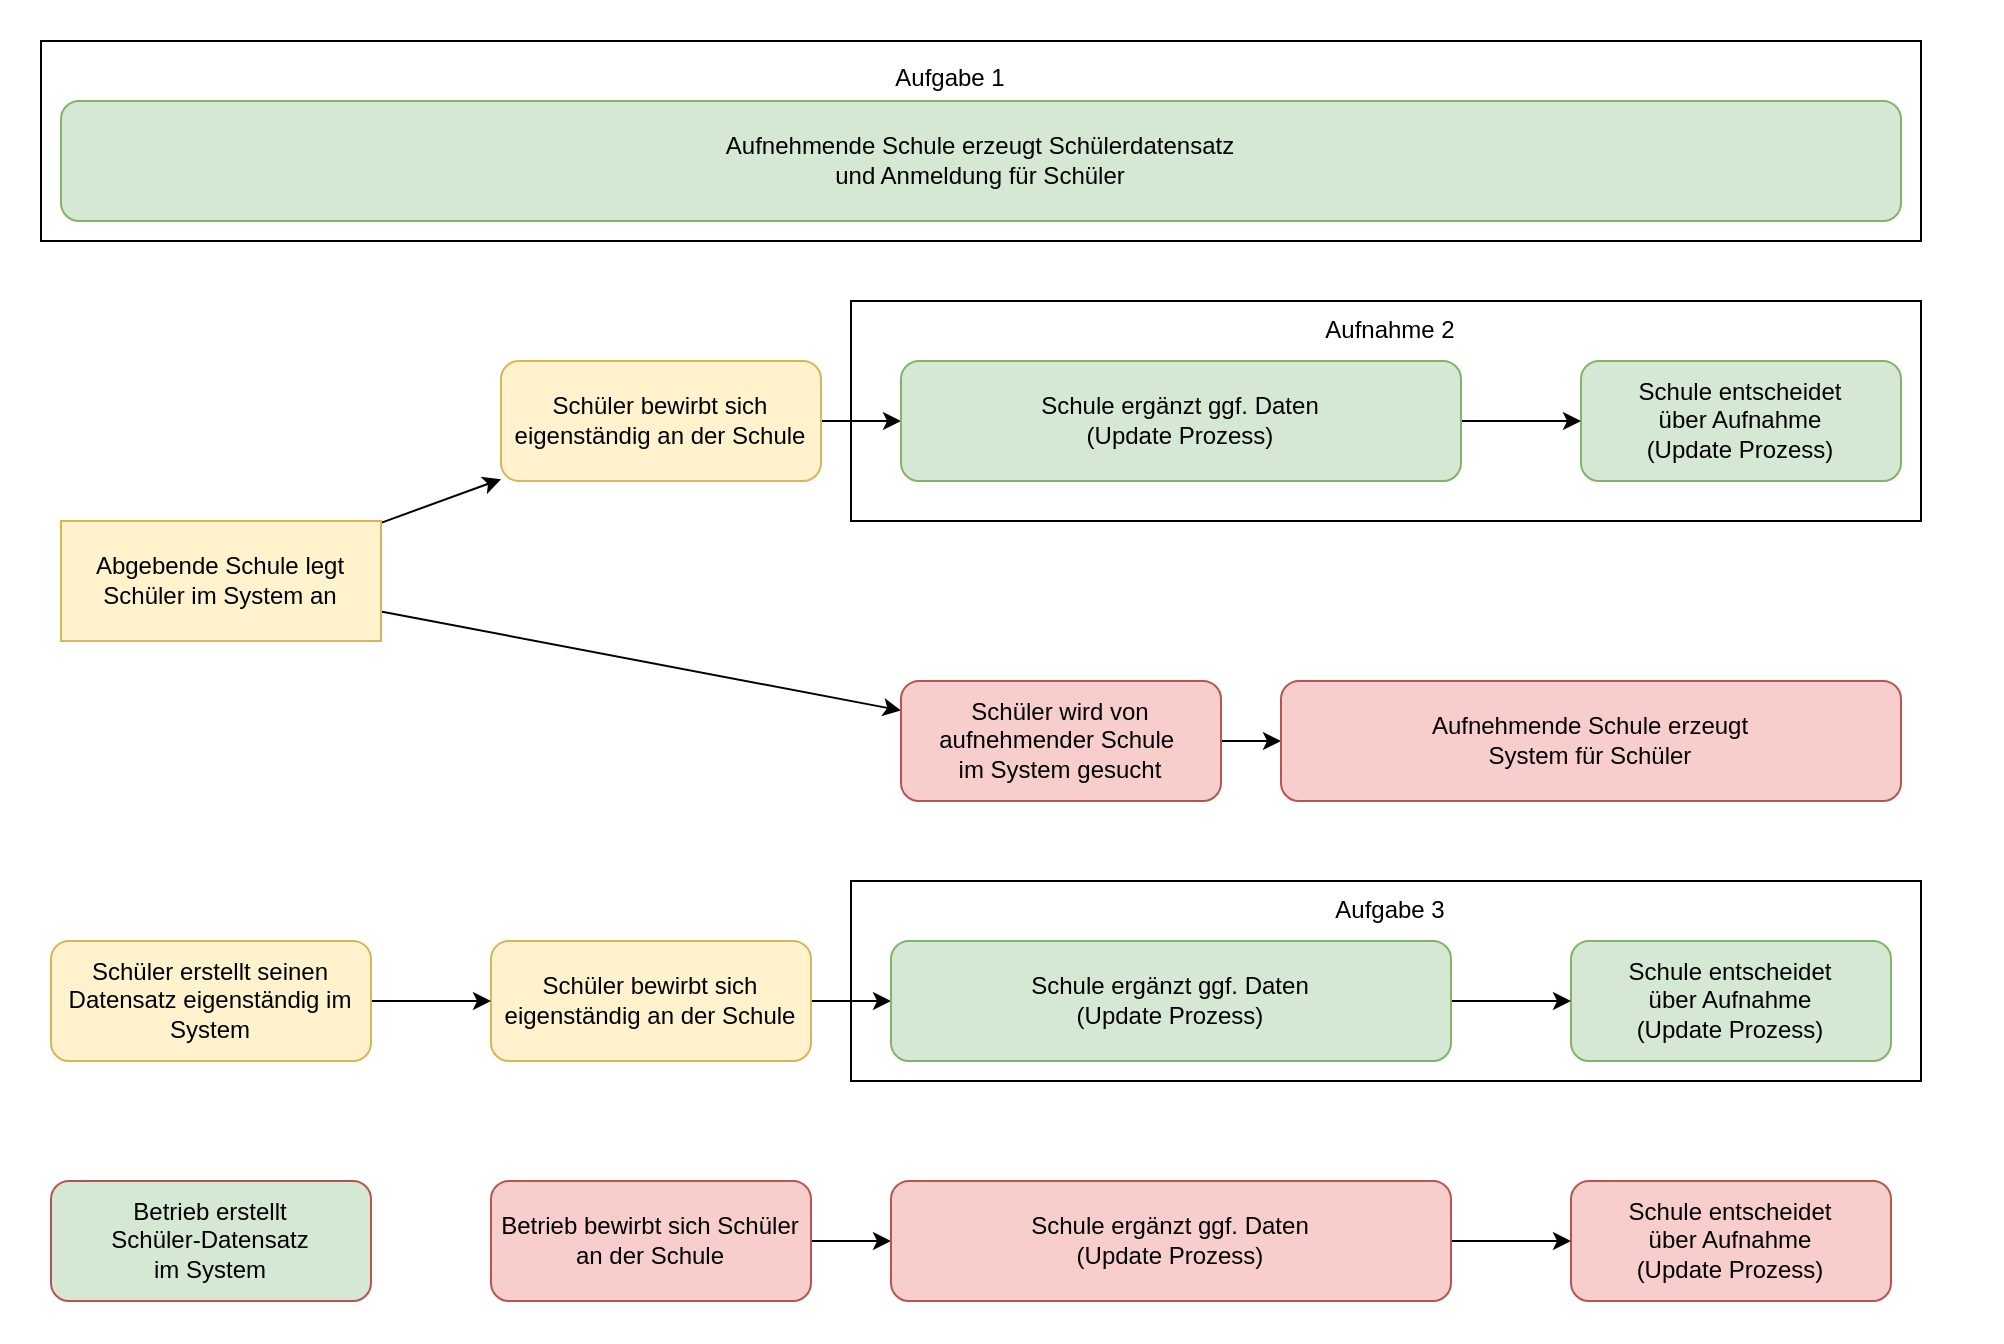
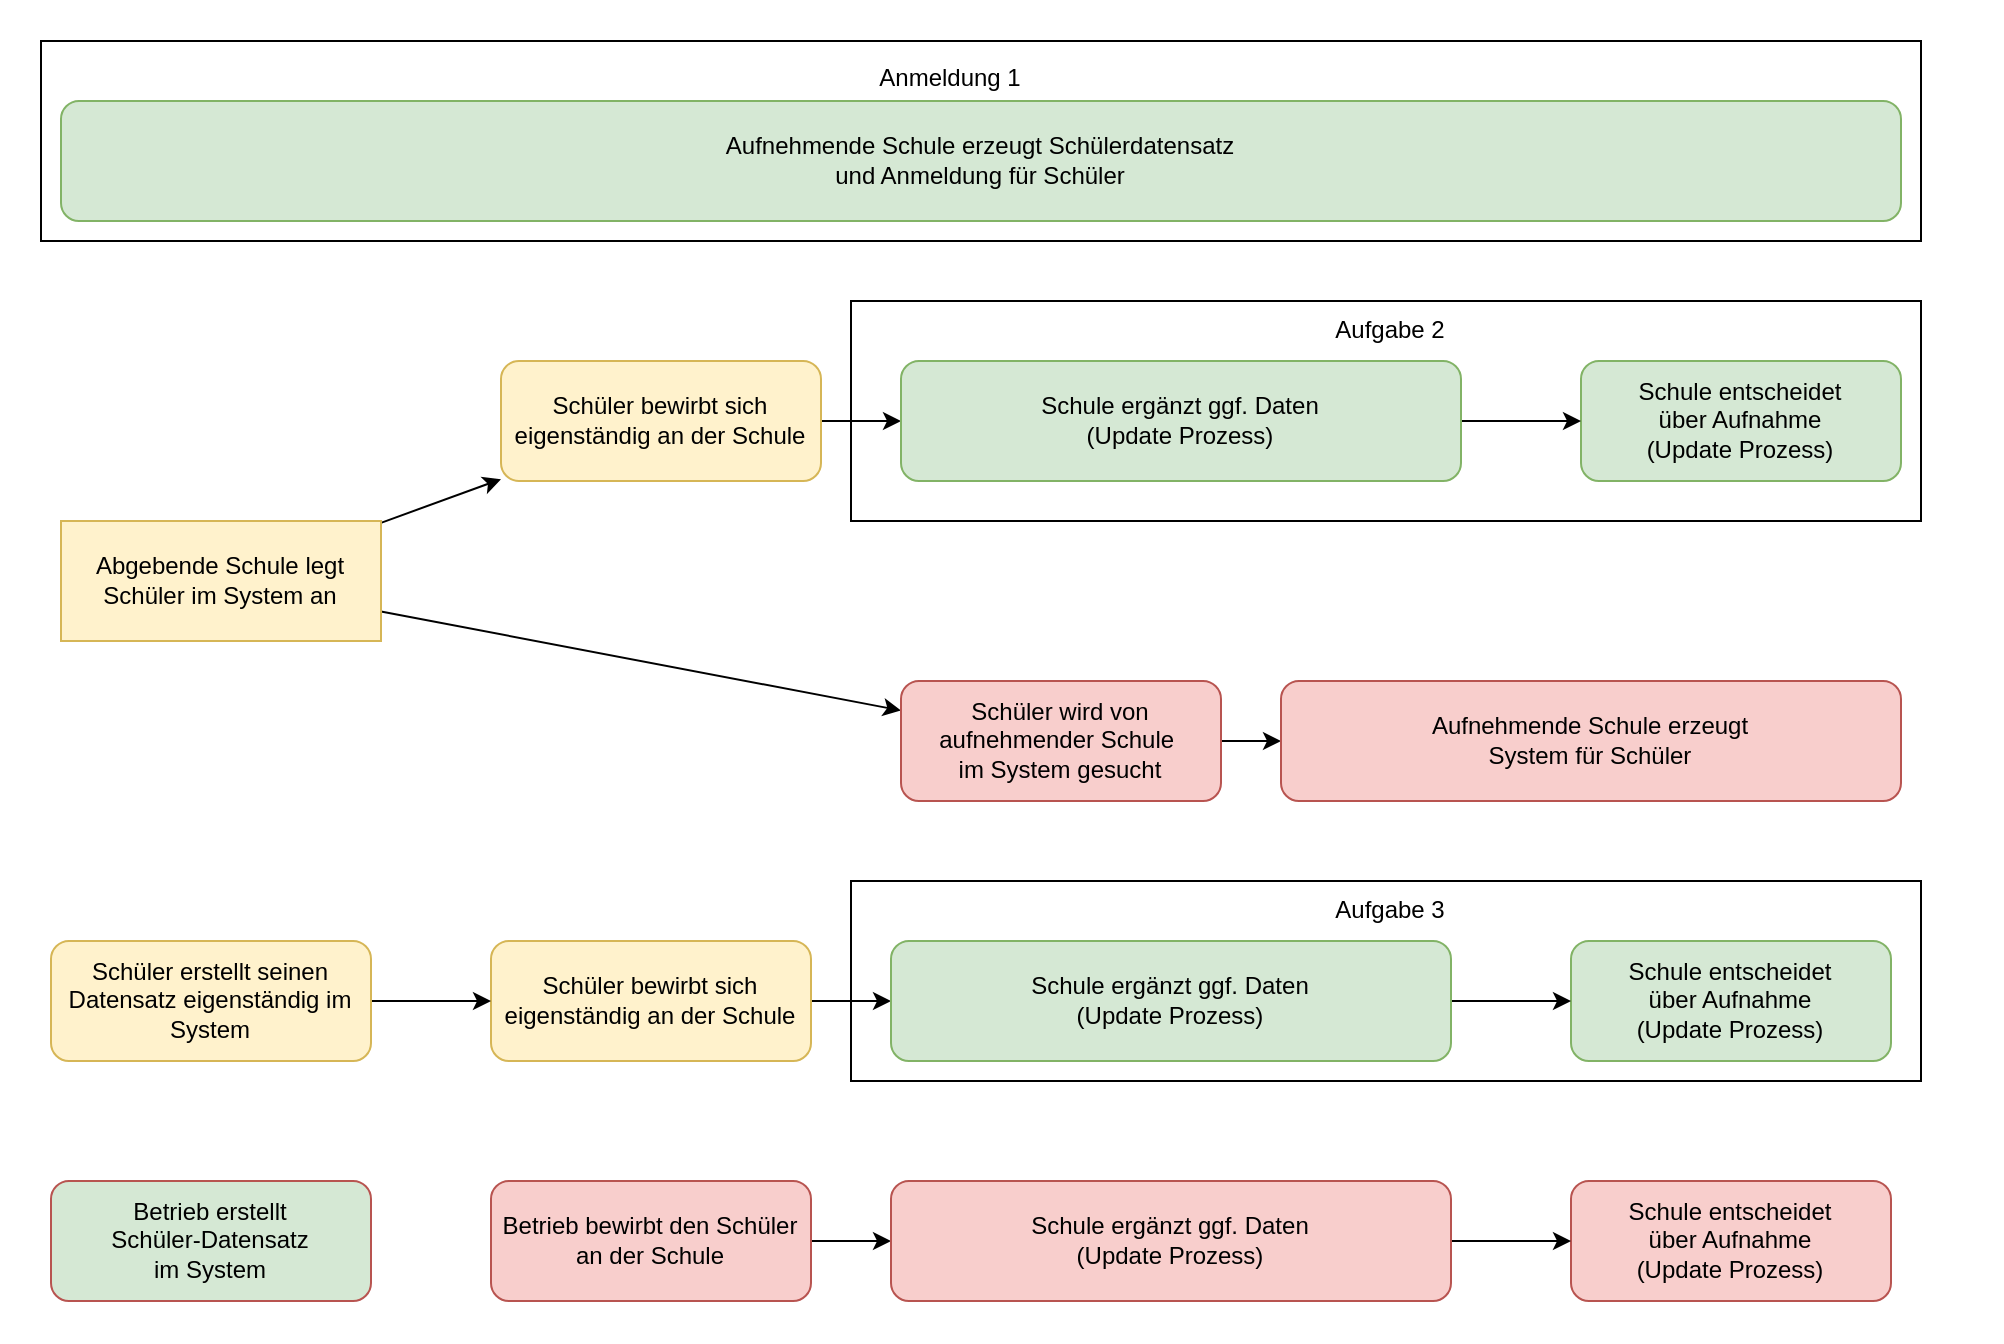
- <mxCell id="30" value="Aufgabe 1" style="text;html=1;strokeColor=none;fillColor=none;align=center;verticalAlign=middle;whiteSpace=wrap;rounded=0;" parent="1" vertex="1"><mxGeometry x="190" y="24" width="570" height="30" as="geometry" /></mxCell>
+ <mxCell id="30" value="Anmeldung 1" style="text;html=1;strokeColor=none;fillColor=none;align=center;verticalAlign=middle;whiteSpace=wrap;rounded=0;" parent="1" vertex="1"><mxGeometry x="190" y="24" width="570" height="30" as="geometry" /></mxCell>
- <mxCell id="31" value="Aufnahme 2" style="text;html=1;strokeColor=none;fillColor=none;align=center;verticalAlign=middle;whiteSpace=wrap;rounded=0;" parent="1" vertex="1"><mxGeometry x="410" y="150" width="570" height="30" as="geometry" /></mxCell>
+ <mxCell id="31" value="Aufgabe 2" style="text;html=1;strokeColor=none;fillColor=none;align=center;verticalAlign=middle;whiteSpace=wrap;rounded=0;" parent="1" vertex="1"><mxGeometry x="410" y="150" width="570" height="30" as="geometry" /></mxCell>
- <mxCell id="21" value="Betrieb bewirbt sich Schüler an der Schule" style="rounded=1;whiteSpace=wrap;html=1;fillColor=#f8cecc;strokeColor=#b85450;" parent="1" vertex="1"><mxGeometry x="245" y="590" width="160" height="60" as="geometry" /></mxCell>
+ <mxCell id="21" value="Betrieb bewirbt den Schüler an der Schule" style="rounded=1;whiteSpace=wrap;html=1;fillColor=#f8cecc;strokeColor=#b85450;" parent="1" vertex="1"><mxGeometry x="245" y="590" width="160" height="60" as="geometry" /></mxCell>
